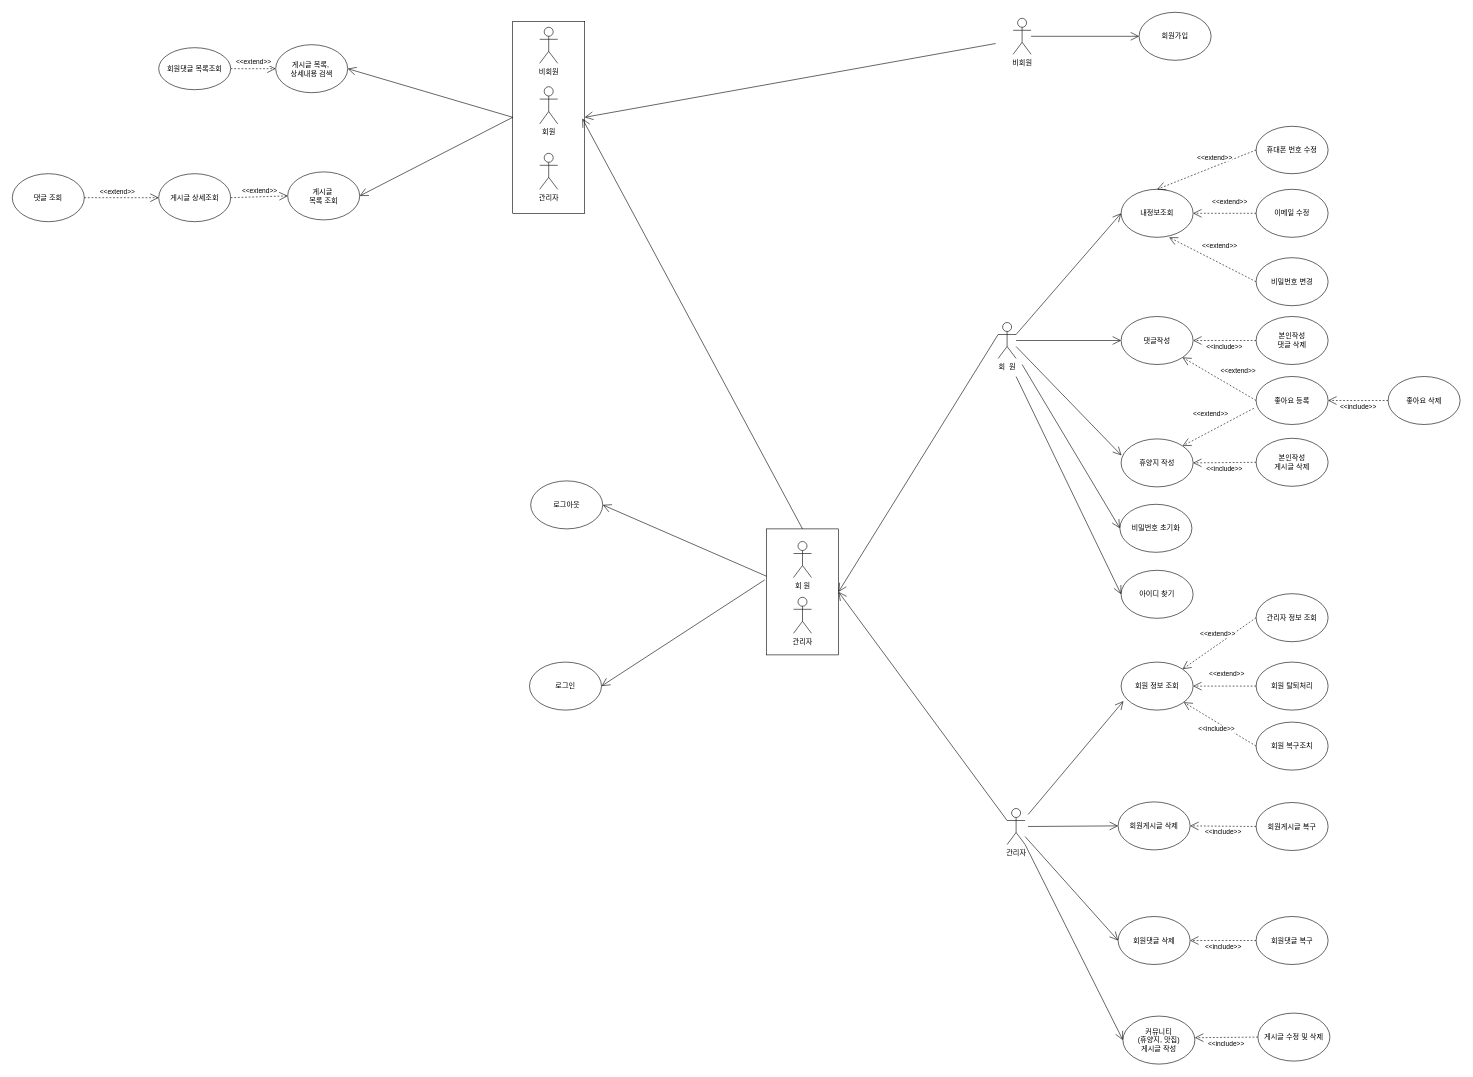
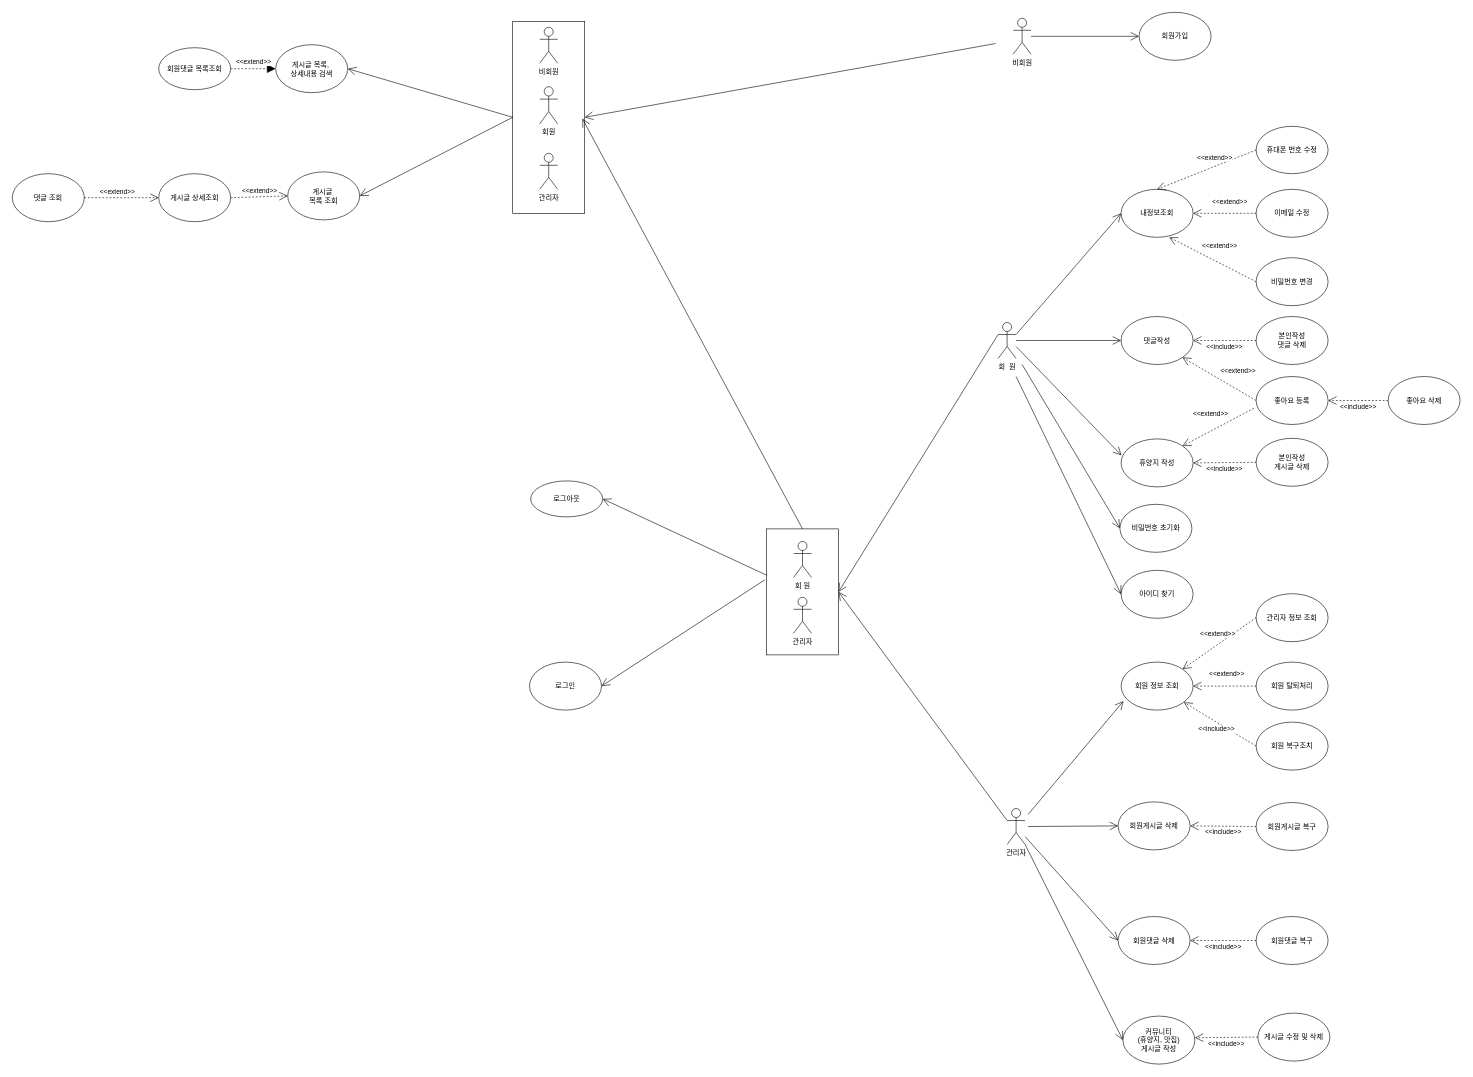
- <mxCell id="29" value="&amp;lt;&amp;lt;extend&amp;gt;&amp;gt;" style="endArrow=open;endSize=12;dashed=1;html=1;rounded=0;entryX=0;entryY=0.5;entryDx=0;entryDy=0;" edge="1" parent="1" source="75" target="50"><mxGeometry x="0.009" y="11" width="160" relative="1" as="geometry"><mxPoint x="291" y="119" as="sourcePoint" /><mxPoint x="106" y="149" as="targetPoint" /><mxPoint as="offset" /></mxGeometry></mxCell>
+ <mxCell id="29" value="&amp;lt;&amp;lt;extend&amp;gt;&amp;gt;" style="endArrow=block;endSize=12;dashed=1;html=1;rounded=0;entryX=0;entryY=0.5;entryDx=0;entryDy=0;" edge="1" parent="1" source="75" target="50"><mxGeometry x="0.009" y="11" width="160" relative="1" as="geometry"><mxPoint x="291" y="119" as="sourcePoint" /><mxPoint x="106" y="149" as="targetPoint" /><mxPoint as="offset" /></mxGeometry></mxCell>
- <mxCell id="17" value="로그아웃" style="ellipse;whiteSpace=wrap;html=1;" vertex="1" parent="1"><mxGeometry x="884" y="801" width="120" height="80" as="geometry" /></mxCell>
+ <mxCell id="17" value="로그아웃" style="ellipse;whiteSpace=wrap;html=1;" vertex="1" parent="1"><mxGeometry x="884" y="801" width="120" height="60" as="geometry" /></mxCell>
